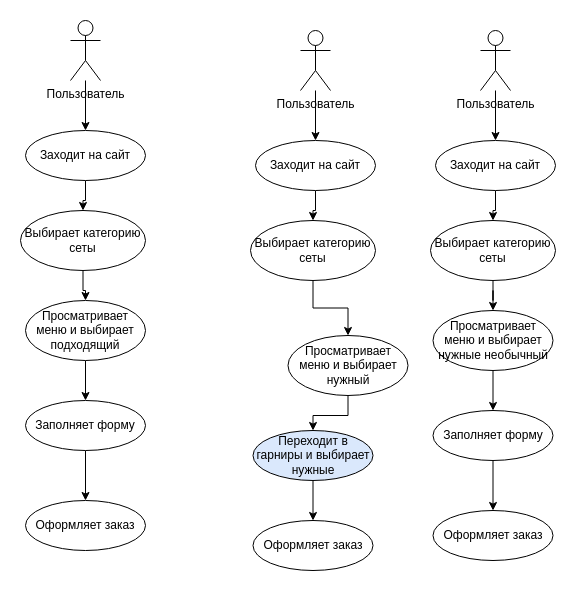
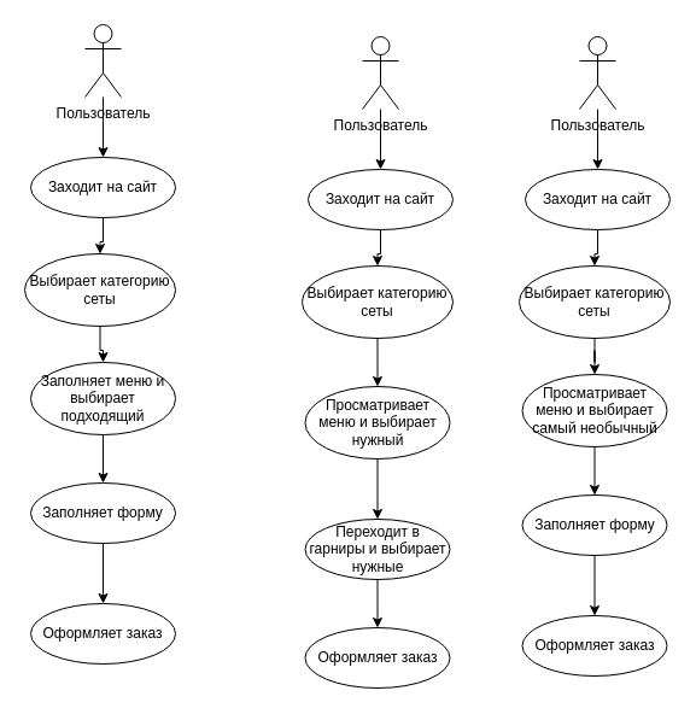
- <mxCell id="9" value="Просматривает меню и выбирает подходящий" style="ellipse;whiteSpace=wrap;html=1;" vertex="1" parent="1"><mxGeometry x="25" y="300" width="120" height="60" as="geometry" /></mxCell>
+ <mxCell id="9" value="Заполняет меню и выбирает подходящий" style="ellipse;whiteSpace=wrap;html=1;" vertex="1" parent="1"><mxGeometry x="25" y="300" width="120" height="60" as="geometry" /></mxCell>
- <mxCell id="31" value="Просматривает меню и выбирает нужные необычный" style="ellipse;whiteSpace=wrap;html=1;" vertex="1" parent="1"><mxGeometry x="432.5" y="310" width="120" height="60" as="geometry" /></mxCell>
+ <mxCell id="31" value="Просматривает меню и выбирает самый необычный" style="ellipse;whiteSpace=wrap;html=1;" vertex="1" parent="1"><mxGeometry x="432.5" y="310" width="120" height="60" as="geometry" /></mxCell>
- <mxCell id="20" value="Просматривает меню и выбирает нужный" style="ellipse;whiteSpace=wrap;html=1;" vertex="1" parent="1"><mxGeometry x="287.5" y="335" width="120" height="60" as="geometry" /></mxCell>
+ <mxCell id="20" value="Просматривает меню и выбирает нужный" style="ellipse;whiteSpace=wrap;html=1;" vertex="1" parent="1"><mxGeometry x="252.5" y="320" width="120" height="60" as="geometry" /></mxCell>
- <mxCell id="22" value="Переходит в гарниры и выбирает нужные" style="ellipse;whiteSpace=wrap;html=1;fillColor=#dae8fc;" vertex="1" parent="1"><mxGeometry x="252.5" y="430" width="120" height="50" as="geometry" /></mxCell>
+ <mxCell id="22" value="Переходит в гарниры и выбирает нужные" style="ellipse;whiteSpace=wrap;html=1;" vertex="1" parent="1"><mxGeometry x="252.5" y="430" width="120" height="50" as="geometry" /></mxCell>
